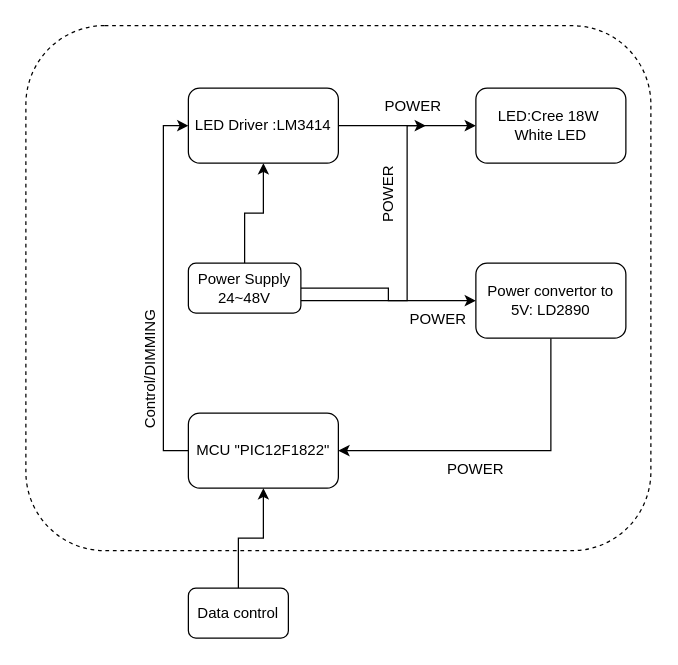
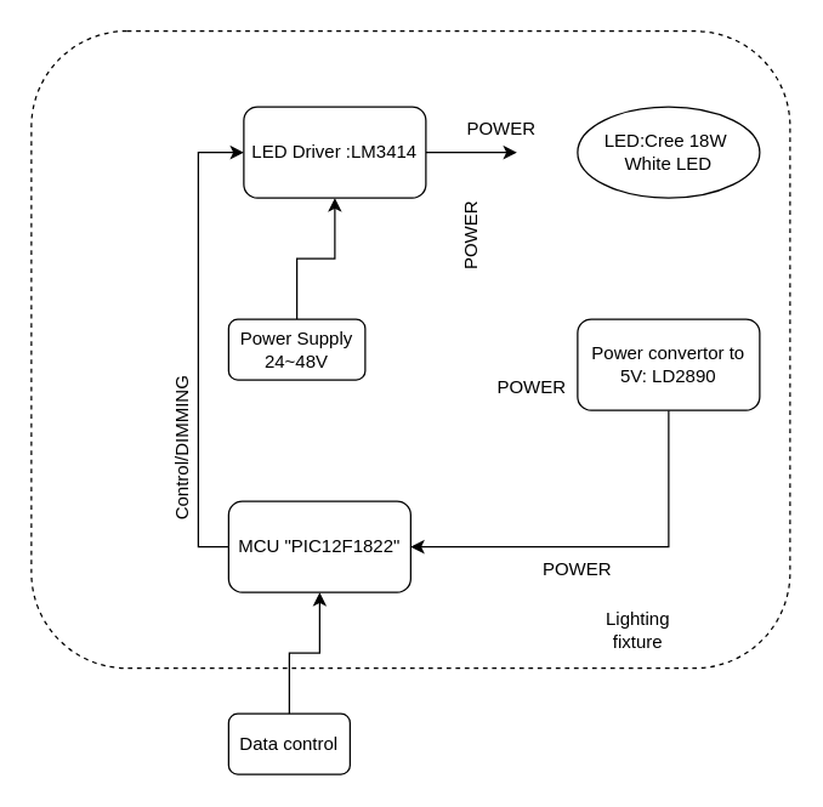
- <mxCell id="10" value="LED Driver :LM3414" style="rounded=1;whiteSpace=wrap;html=1;" vertex="1" parent="1"><mxGeometry x="150" y="70" width="120" height="60" as="geometry" /></mxCell>
+ <mxCell id="10" value="LED Driver :LM3414" style="rounded=1;whiteSpace=wrap;html=1;" vertex="1" parent="1"><mxGeometry x="160" y="70" width="120" height="60" as="geometry" /></mxCell>
- <mxCell id="11" value="LED:Cree 18W&amp;nbsp; White LED" style="rounded=1;whiteSpace=wrap;html=1;" vertex="1" parent="1"><mxGeometry x="380" y="70" width="120" height="60" as="geometry" /></mxCell>
+ <mxCell id="11" value="LED:Cree 18W&amp;nbsp; White LED" style="ellipse;whiteSpace=wrap;html=1;" vertex="1" parent="1"><mxGeometry x="380" y="70" width="120" height="60" as="geometry" /></mxCell>
- <mxCell id="4" style="edgeStyle=orthogonalEdgeStyle;rounded=0;orthogonalLoop=1;jettySize=auto;html=1;entryX=0;entryY=0.5;entryDx=0;entryDy=0;" edge="1" parent="1" source="6" target="11"><mxGeometry relative="1" as="geometry"><mxPoint x="210" y="100" as="targetPoint" /><Array as="points"><mxPoint x="325" y="240" /><mxPoint x="325" y="100" /></Array></mxGeometry></mxCell>
- <mxCell id="3" style="edgeStyle=orthogonalEdgeStyle;rounded=0;orthogonalLoop=1;jettySize=auto;html=1;" edge="1" parent="1" source="6" target="8"><mxGeometry relative="1" as="geometry" /></mxCell>
+ <mxCell id="19" value="Lighting fixture" style="text;html=1;strokeColor=none;fillColor=none;align=center;verticalAlign=middle;whiteSpace=wrap;rounded=0;" vertex="1" parent="1"><mxGeometry x="390" y="400" width="60" height="30" as="geometry" /></mxCell>
